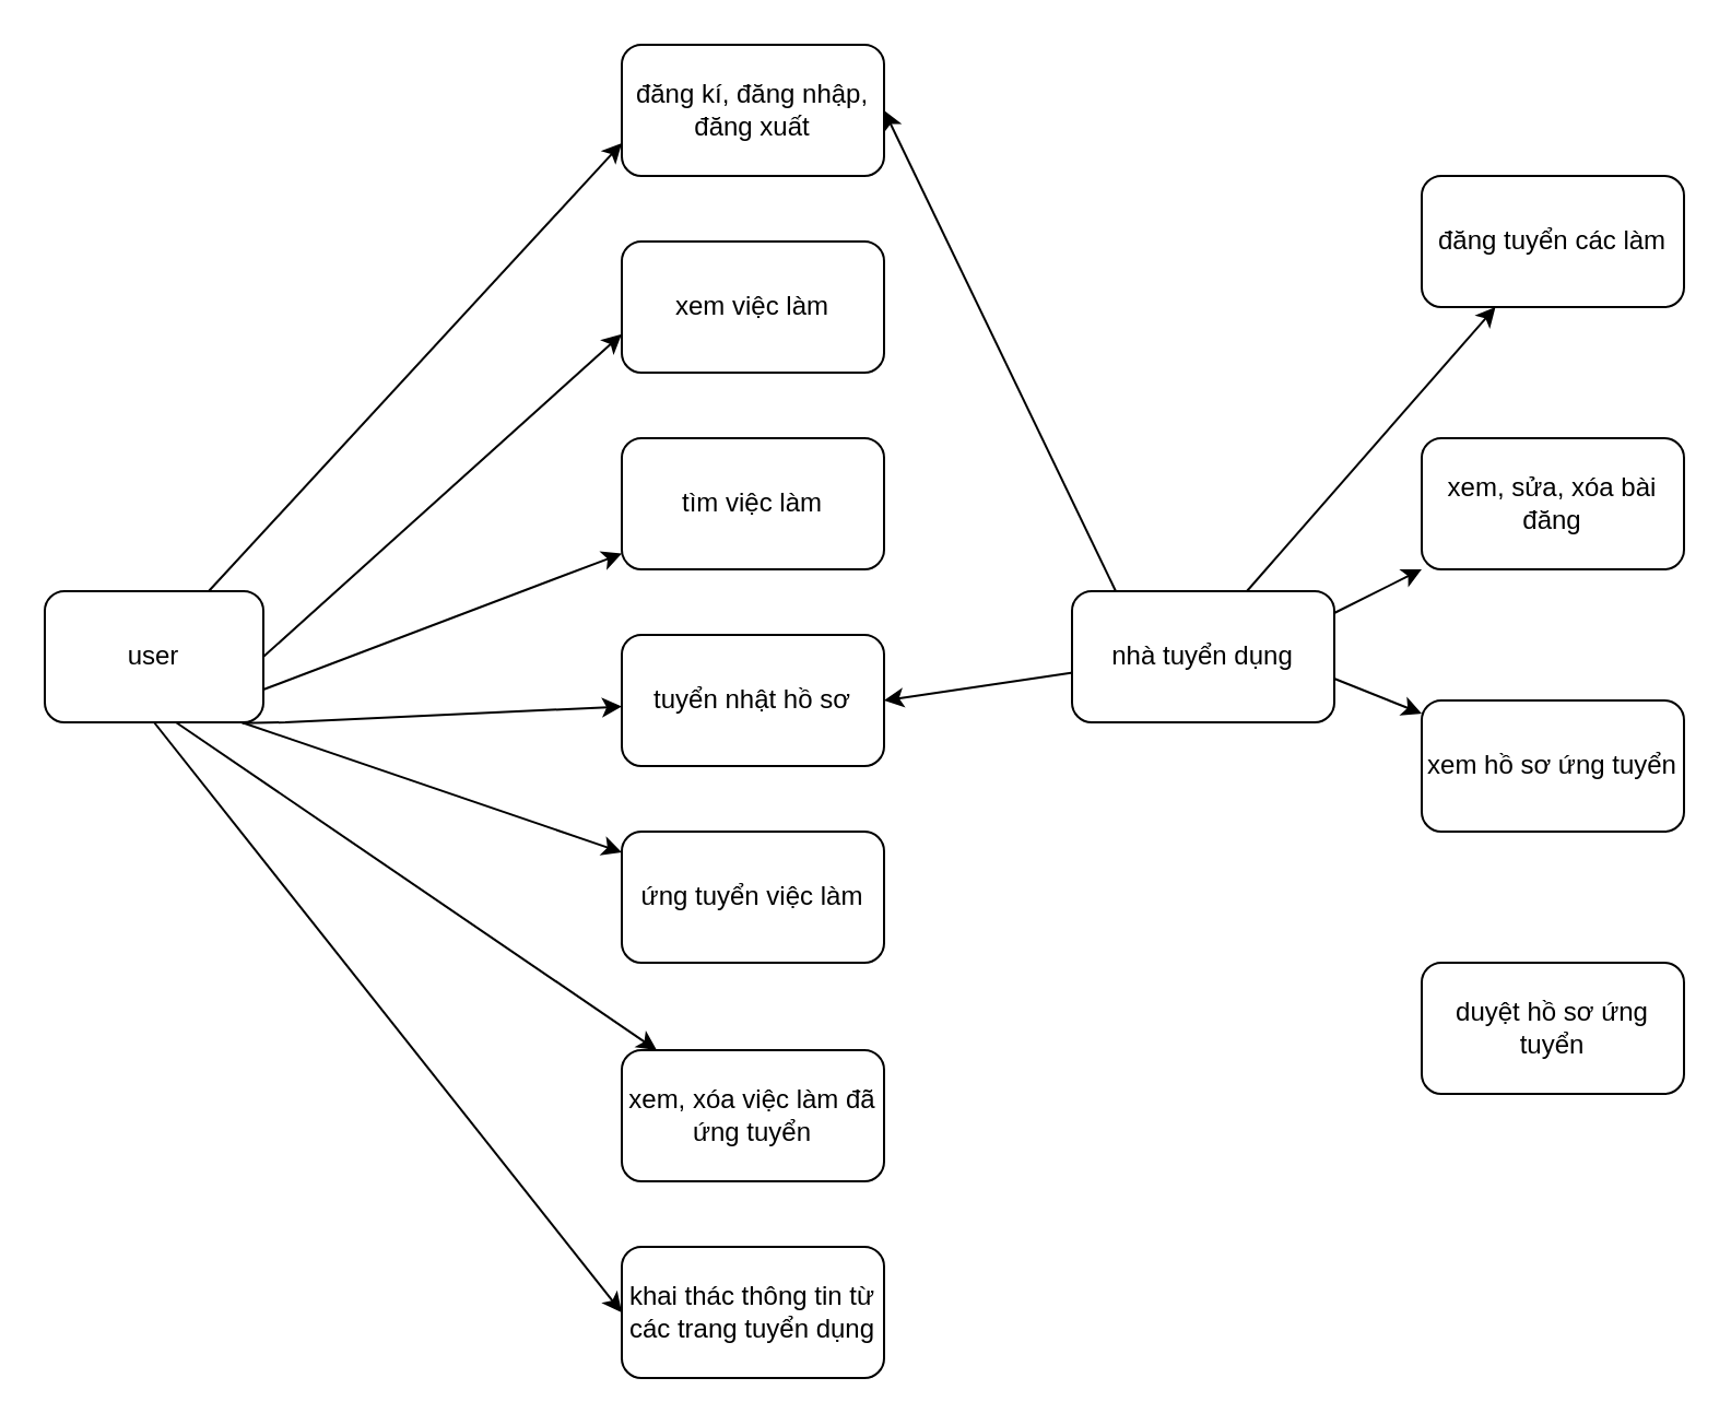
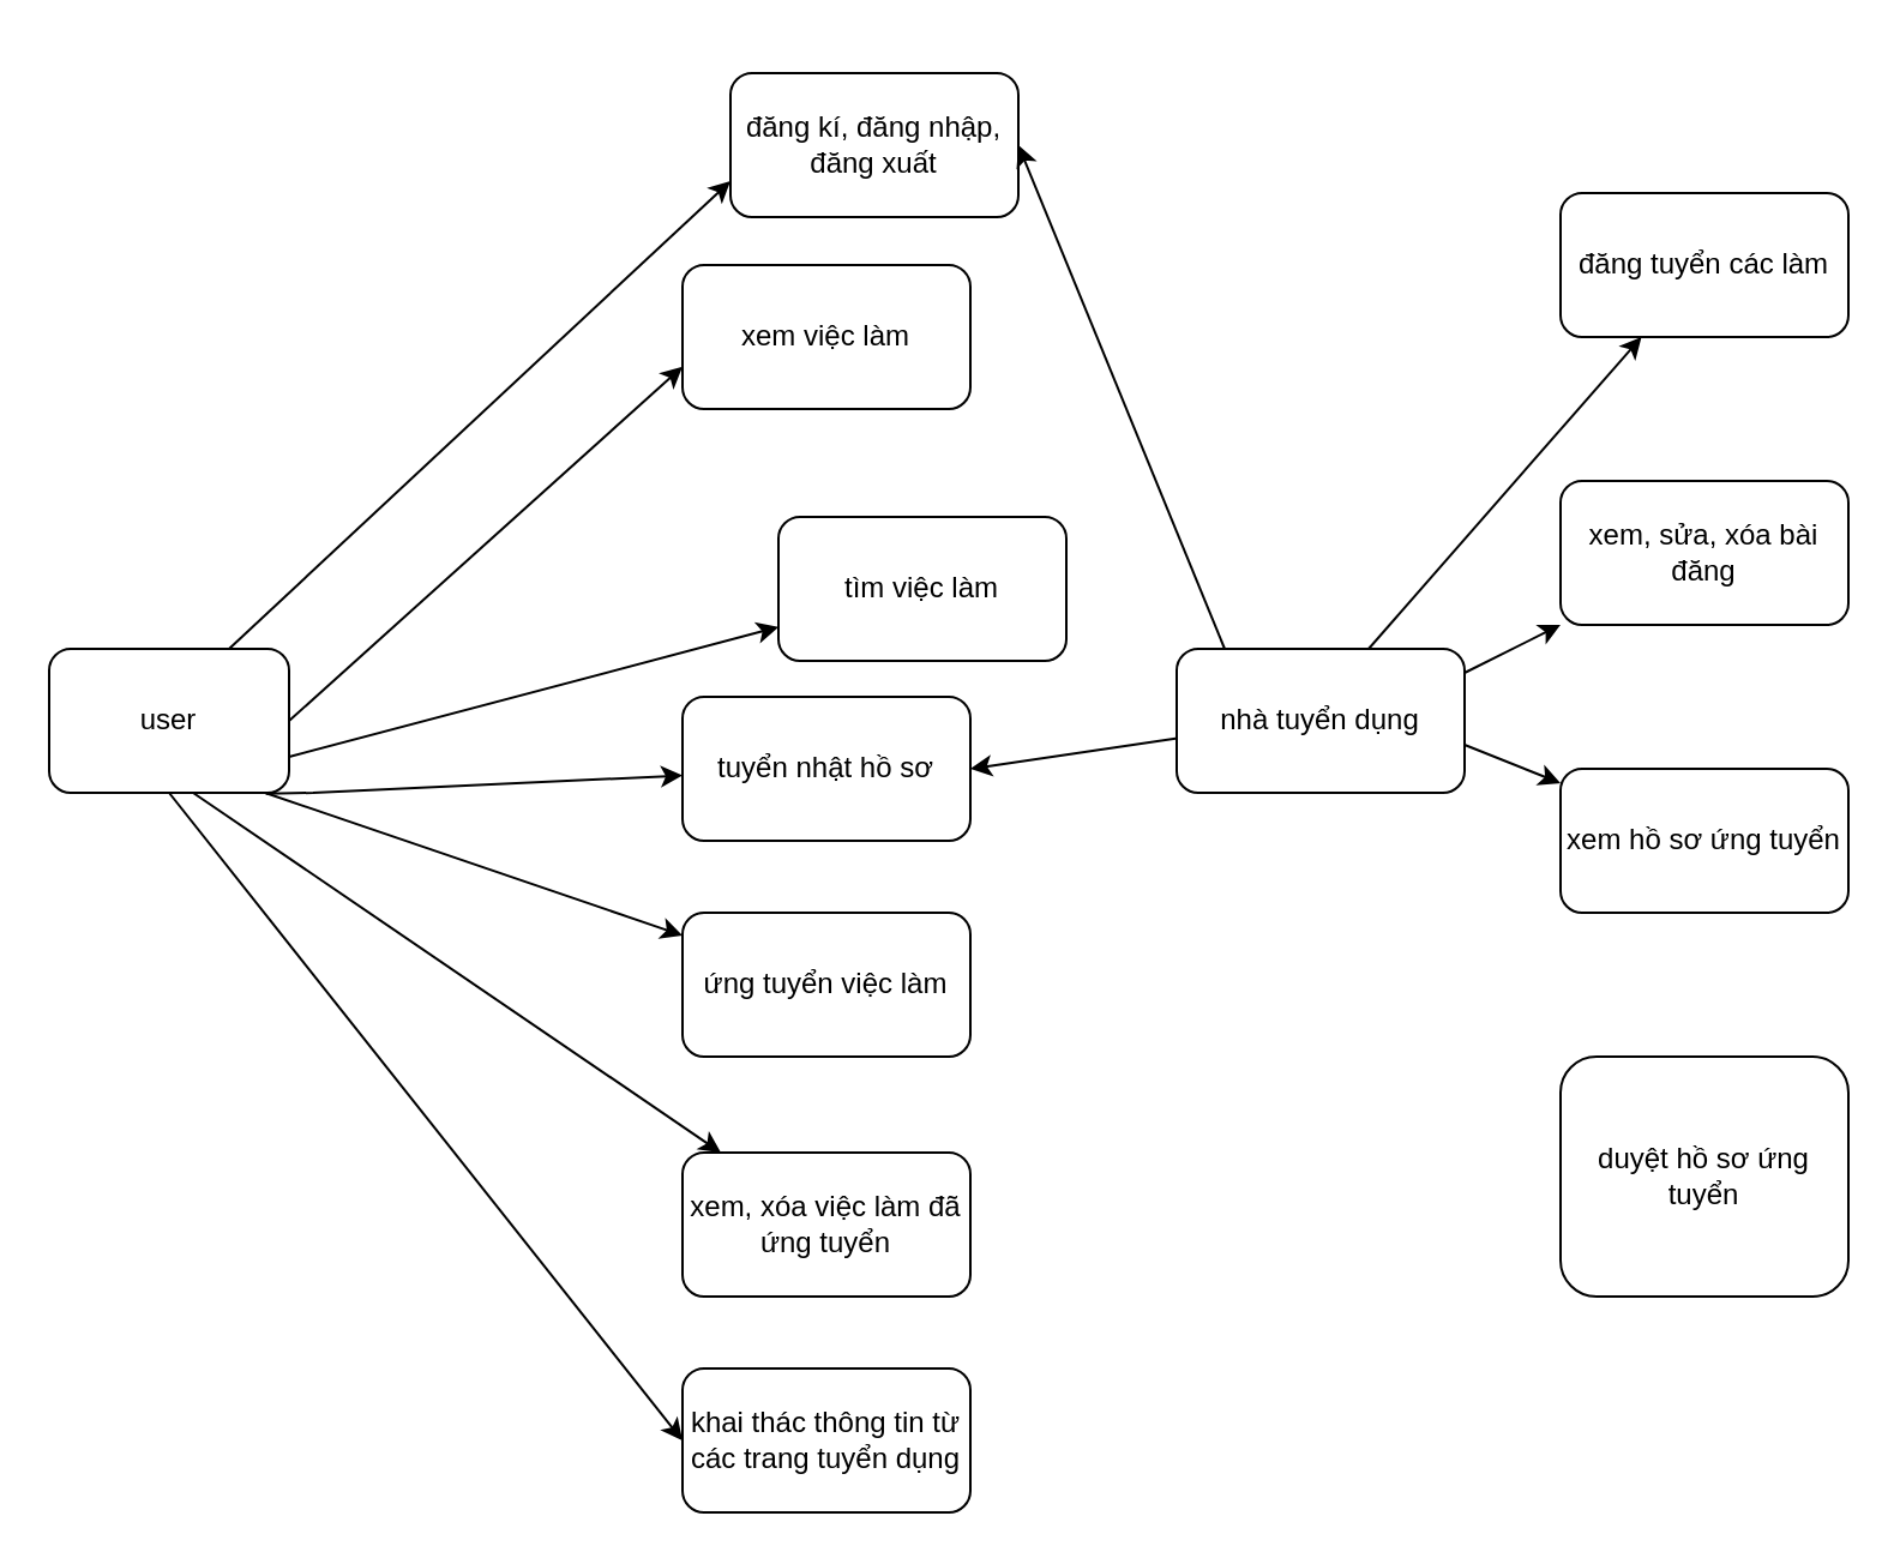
- <mxCell id="8" value="đăng kí, đăng nhập, đăng xuất" style="rounded=1;whiteSpace=wrap;html=1;" vertex="1" parent="1"><mxGeometry x="284" y="20" width="120" height="60" as="geometry" /></mxCell>
+ <mxCell id="8" value="đăng kí, đăng nhập, đăng xuất" style="rounded=1;whiteSpace=wrap;html=1;" vertex="1" parent="1"><mxGeometry x="304" y="30" width="120" height="60" as="geometry" /></mxCell>
- <mxCell id="5" value="tìm việc làm" style="rounded=1;whiteSpace=wrap;html=1;" vertex="1" parent="1"><mxGeometry x="284" y="200" width="120" height="60" as="geometry" /></mxCell>
+ <mxCell id="5" value="tìm việc làm" style="rounded=1;whiteSpace=wrap;html=1;" vertex="1" parent="1"><mxGeometry x="324" y="215" width="120" height="60" as="geometry" /></mxCell>
- <mxCell id="24" value="duyệt hồ sơ ứng tuyển" style="rounded=1;whiteSpace=wrap;html=1;" vertex="1" parent="1"><mxGeometry x="650" y="440" width="120" height="60" as="geometry" /></mxCell>
+ <mxCell id="24" value="duyệt hồ sơ ứng tuyển" style="rounded=1;whiteSpace=wrap;html=1;" vertex="1" parent="1"><mxGeometry x="650" y="440" width="120" height="100" as="geometry" /></mxCell>
